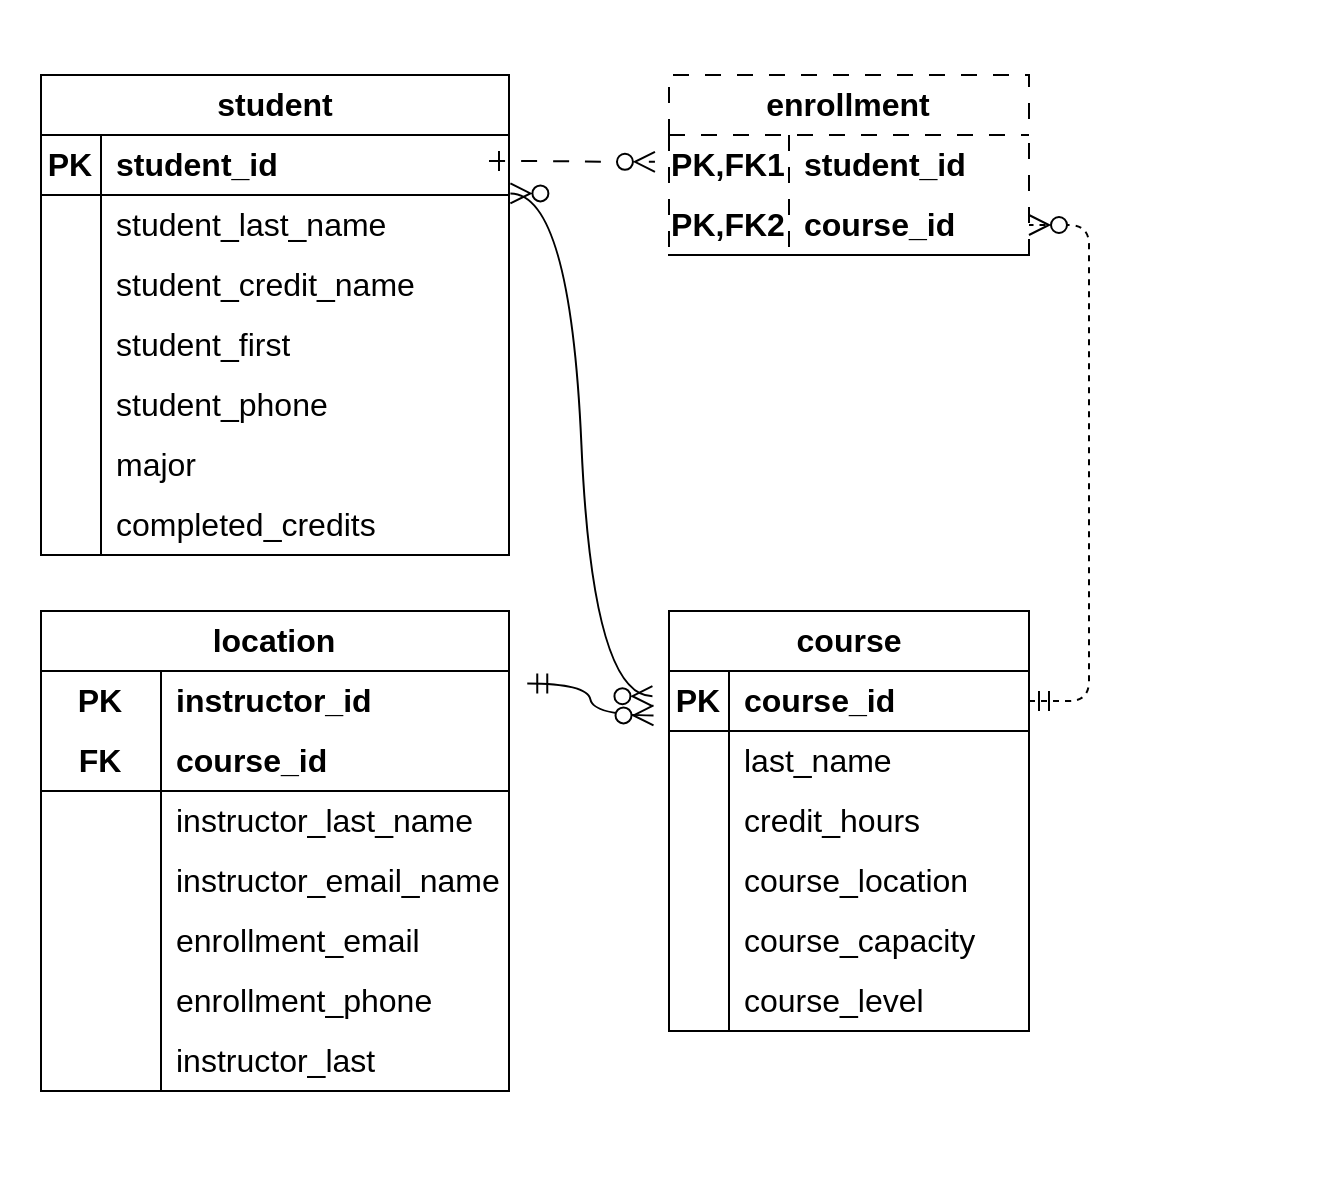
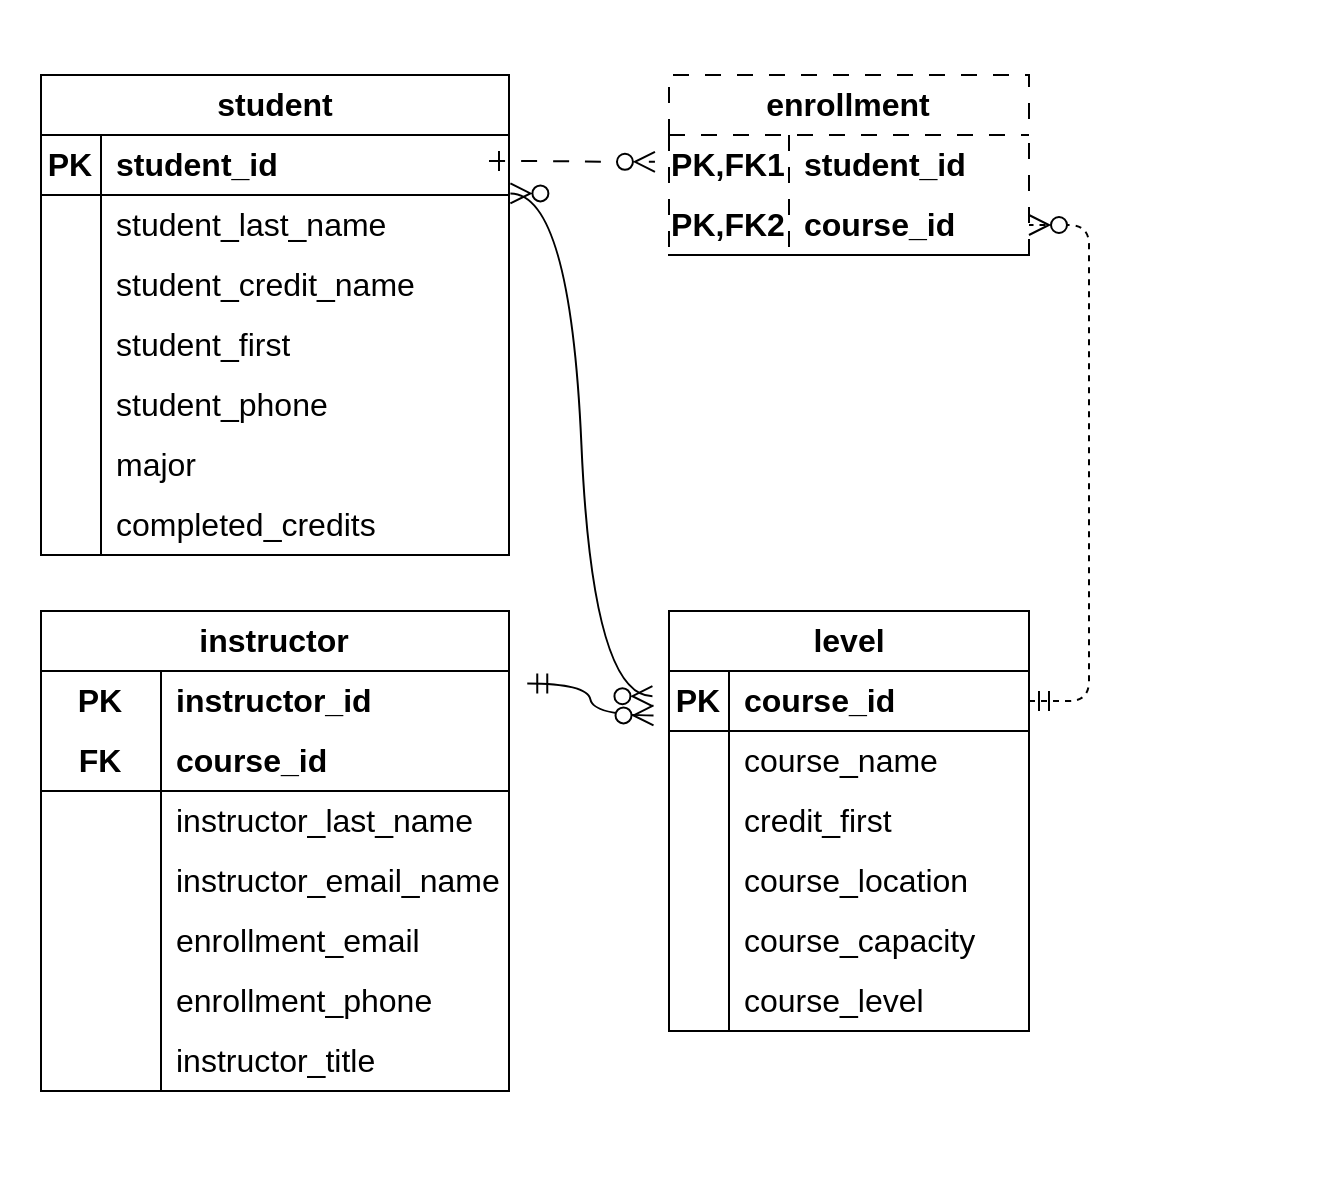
- <mxCell id="24" value="location" style="shape=table;startSize=30;container=1;collapsible=1;childLayout=tableLayout;fixedRows=1;rowLines=0;fontStyle=1;align=center;resizeLast=1;html=1;whiteSpace=wrap;fontSize=16;" parent="1" vertex="1"><mxGeometry x="20" y="305" width="234" height="240" as="geometry" /></mxCell>
+ <mxCell id="24" value="instructor" style="shape=table;startSize=30;container=1;collapsible=1;childLayout=tableLayout;fixedRows=1;rowLines=0;fontStyle=1;align=center;resizeLast=1;html=1;whiteSpace=wrap;fontSize=16;" parent="1" vertex="1"><mxGeometry x="20" y="305" width="234" height="240" as="geometry" /></mxCell>
- <mxCell id="46" value="course" style="shape=table;startSize=30;container=1;collapsible=1;childLayout=tableLayout;fixedRows=1;rowLines=0;fontStyle=1;align=center;resizeLast=1;html=1;fontSize=16;" parent="1" vertex="1"><mxGeometry x="334" y="305" width="180" height="210" as="geometry" /></mxCell>
+ <mxCell id="46" value="level" style="shape=table;startSize=30;container=1;collapsible=1;childLayout=tableLayout;fixedRows=1;rowLines=0;fontStyle=1;align=center;resizeLast=1;html=1;fontSize=16;" parent="1" vertex="1"><mxGeometry x="334" y="305" width="180" height="210" as="geometry" /></mxCell>
- <mxCell id="52" value="last_name" style="shape=partialRectangle;connectable=0;fillColor=none;top=0;left=0;bottom=0;right=0;align=left;spacingLeft=6;overflow=hidden;whiteSpace=wrap;html=1;fontSize=16;" parent="50" vertex="1"><mxGeometry x="30" width="150" height="30" as="geometry"><mxRectangle width="150" height="30" as="alternateBounds" /></mxGeometry></mxCell>
+ <mxCell id="52" value="course_name" style="shape=partialRectangle;connectable=0;fillColor=none;top=0;left=0;bottom=0;right=0;align=left;spacingLeft=6;overflow=hidden;whiteSpace=wrap;html=1;fontSize=16;" parent="50" vertex="1"><mxGeometry x="30" width="150" height="30" as="geometry"><mxRectangle width="150" height="30" as="alternateBounds" /></mxGeometry></mxCell>
- <mxCell id="55" value="credit_hours" style="shape=partialRectangle;connectable=0;fillColor=none;top=0;left=0;bottom=0;right=0;align=left;spacingLeft=6;overflow=hidden;whiteSpace=wrap;html=1;fontSize=16;" parent="53" vertex="1"><mxGeometry x="30" width="150" height="30" as="geometry"><mxRectangle width="150" height="30" as="alternateBounds" /></mxGeometry></mxCell>
+ <mxCell id="55" value="credit_first" style="shape=partialRectangle;connectable=0;fillColor=none;top=0;left=0;bottom=0;right=0;align=left;spacingLeft=6;overflow=hidden;whiteSpace=wrap;html=1;fontSize=16;" parent="53" vertex="1"><mxGeometry x="30" width="150" height="30" as="geometry"><mxRectangle width="150" height="30" as="alternateBounds" /></mxGeometry></mxCell>
- <mxCell id="45" value="instructor_last" style="shape=partialRectangle;connectable=0;fillColor=none;top=0;left=0;bottom=0;right=0;align=left;spacingLeft=6;overflow=hidden;html=1;whiteSpace=wrap;fontSize=16;" parent="43" vertex="1"><mxGeometry x="60" width="174" height="30" as="geometry"><mxRectangle width="174" height="30" as="alternateBounds" /></mxGeometry></mxCell>
+ <mxCell id="45" value="instructor_title" style="shape=partialRectangle;connectable=0;fillColor=none;top=0;left=0;bottom=0;right=0;align=left;spacingLeft=6;overflow=hidden;html=1;whiteSpace=wrap;fontSize=16;" parent="43" vertex="1"><mxGeometry x="60" width="174" height="30" as="geometry"><mxRectangle width="174" height="30" as="alternateBounds" /></mxGeometry></mxCell>
